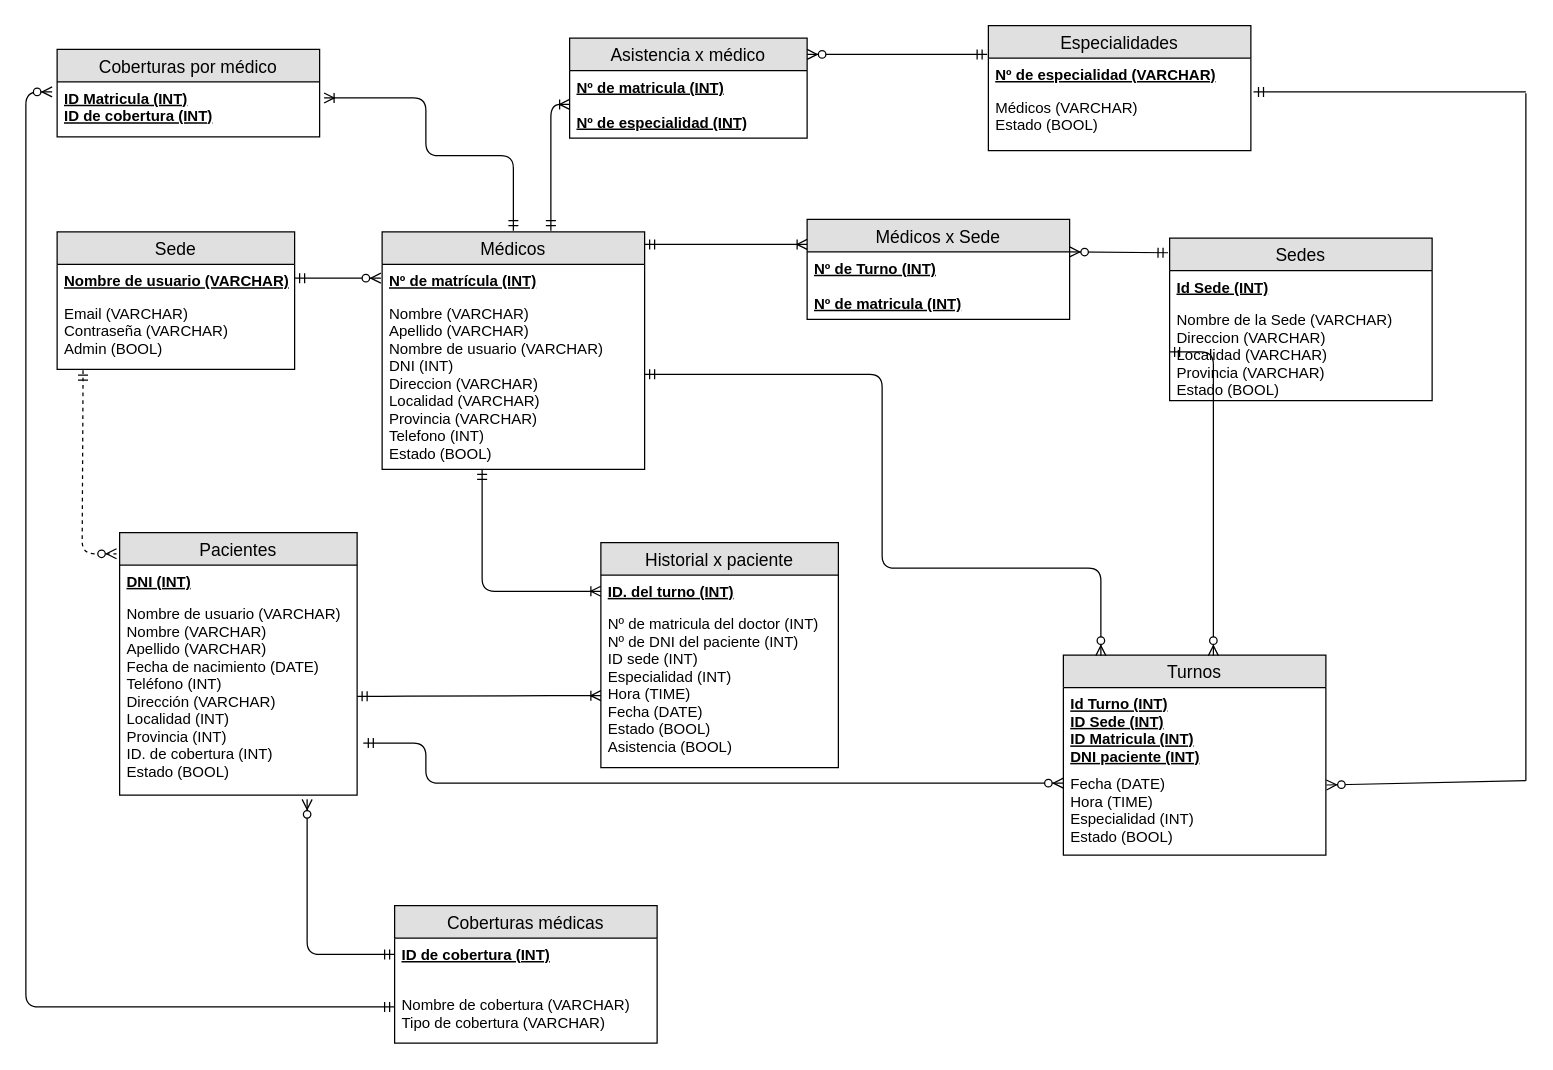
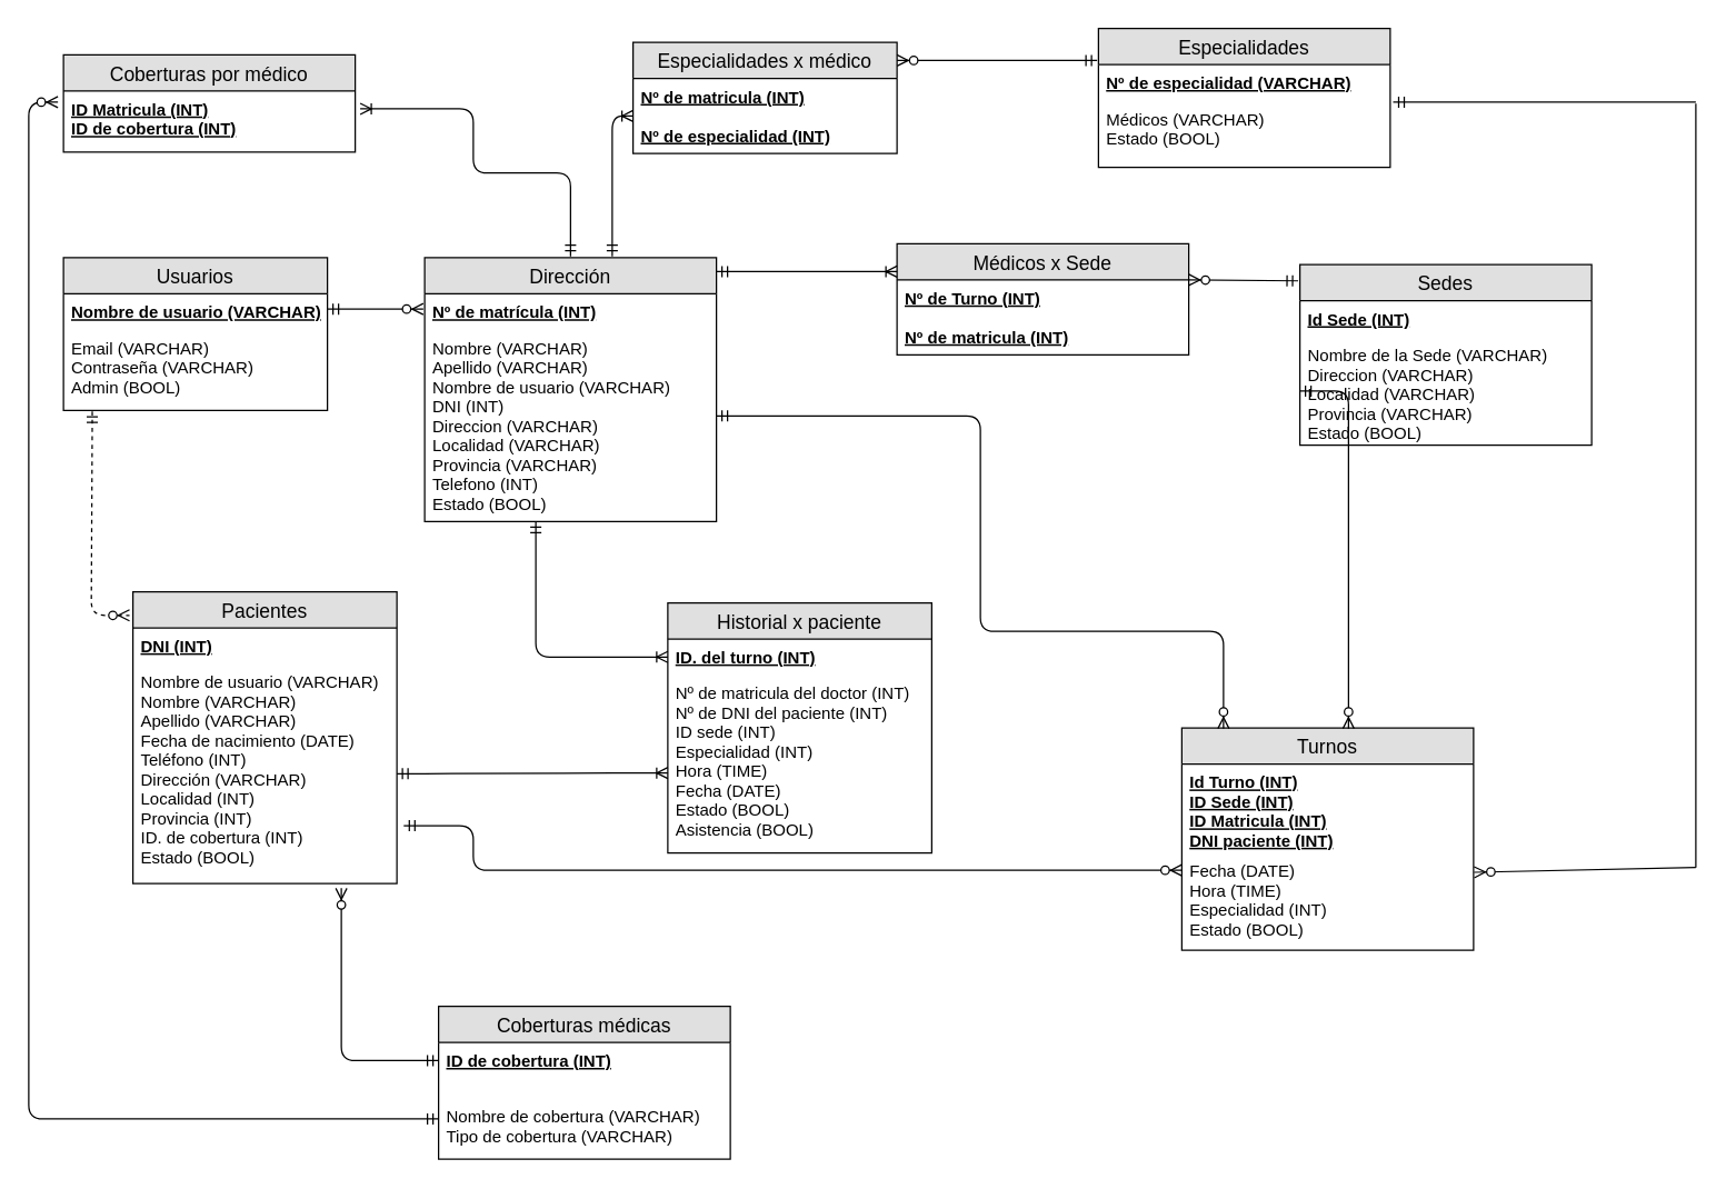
- <mxCell id="2" value="Asistencia x médico" style="swimlane;fontStyle=0;childLayout=stackLayout;horizontal=1;startSize=26;fillColor=#e0e0e0;horizontalStack=0;resizeParent=1;resizeParentMax=0;resizeLast=0;collapsible=1;marginBottom=0;swimlaneFillColor=#ffffff;align=center;fontSize=14;" vertex="1" parent="1"><mxGeometry x="455" y="30" width="190" height="80" as="geometry" /></mxCell>
+ <mxCell id="2" value="Especialidades x médico" style="swimlane;fontStyle=0;childLayout=stackLayout;horizontal=1;startSize=26;fillColor=#e0e0e0;horizontalStack=0;resizeParent=1;resizeParentMax=0;resizeLast=0;collapsible=1;marginBottom=0;swimlaneFillColor=#ffffff;align=center;fontSize=14;" vertex="1" parent="1"><mxGeometry x="455" y="30" width="190" height="80" as="geometry" /></mxCell>
- <mxCell id="11" value="Sede" style="swimlane;fontStyle=0;childLayout=stackLayout;horizontal=1;startSize=26;fillColor=#e0e0e0;horizontalStack=0;resizeParent=1;resizeParentMax=0;resizeLast=0;collapsible=1;marginBottom=0;swimlaneFillColor=#ffffff;align=center;fontSize=14;" vertex="1" parent="10"><mxGeometry y="10" width="190" height="110" as="geometry" /></mxCell>
+ <mxCell id="11" value="Usuarios" style="swimlane;fontStyle=0;childLayout=stackLayout;horizontal=1;startSize=26;fillColor=#e0e0e0;horizontalStack=0;resizeParent=1;resizeParentMax=0;resizeLast=0;collapsible=1;marginBottom=0;swimlaneFillColor=#ffffff;align=center;fontSize=14;" vertex="1" parent="10"><mxGeometry y="10" width="190" height="110" as="geometry" /></mxCell>
- <mxCell id="26" value="Médicos" style="swimlane;fontStyle=0;childLayout=stackLayout;horizontal=1;startSize=26;fillColor=#e0e0e0;horizontalStack=0;resizeParent=1;resizeParentMax=0;resizeLast=0;collapsible=1;marginBottom=0;swimlaneFillColor=#ffffff;align=center;fontSize=14;" vertex="1" parent="10"><mxGeometry x="260" y="10" width="210" height="190" as="geometry" /></mxCell>
+ <mxCell id="26" value="Dirección" style="swimlane;fontStyle=0;childLayout=stackLayout;horizontal=1;startSize=26;fillColor=#e0e0e0;horizontalStack=0;resizeParent=1;resizeParentMax=0;resizeLast=0;collapsible=1;marginBottom=0;swimlaneFillColor=#ffffff;align=center;fontSize=14;" vertex="1" parent="10"><mxGeometry x="260" y="10" width="210" height="190" as="geometry" /></mxCell>
